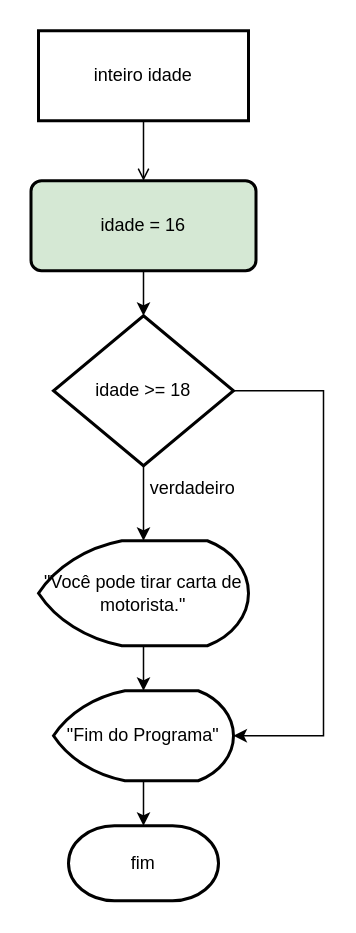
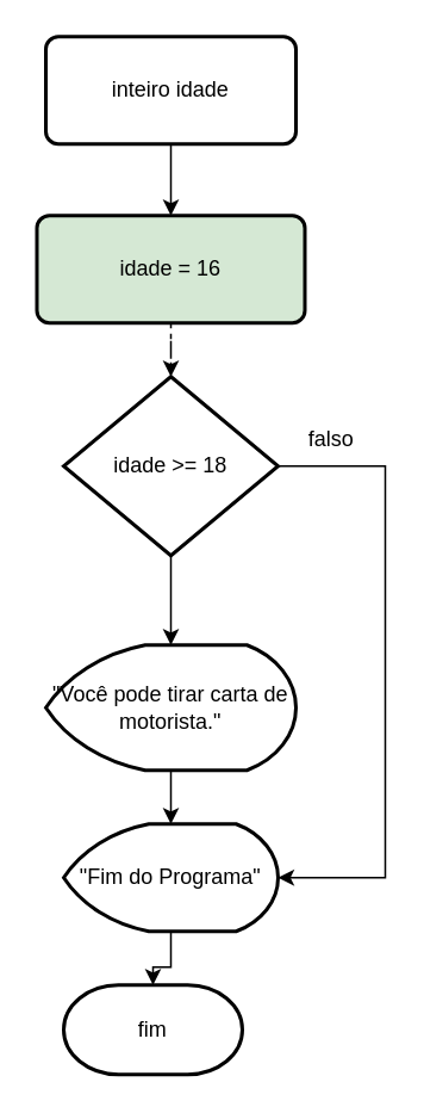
- <mxCell id="3" value="inteiro idade" style="whiteSpace=wrap;html=1;absoluteArcSize=1;arcSize=14;strokeWidth=2;rounded=0;" vertex="1" parent="1"><mxGeometry x="25" y="20" width="140" height="60" as="geometry" /></mxCell>
+ <mxCell id="3" value="inteiro idade" style="rounded=1;whiteSpace=wrap;html=1;absoluteArcSize=1;arcSize=14;strokeWidth=2;" vertex="1" parent="1"><mxGeometry x="25" y="20" width="140" height="60" as="geometry" /></mxCell>
- <mxCell id="2" value="" style="edgeStyle=orthogonalEdgeStyle;rounded=0;orthogonalLoop=1;jettySize=auto;html=1;endArrow=open;" edge="1" parent="1" source="3" target="4"><mxGeometry relative="1" as="geometry" /></mxCell>
+ <mxCell id="2" value="" style="edgeStyle=orthogonalEdgeStyle;rounded=0;orthogonalLoop=1;jettySize=auto;html=1;" edge="1" parent="1" source="3" target="4"><mxGeometry relative="1" as="geometry" /></mxCell>
- <mxCell id="7" style="edgeStyle=orthogonalEdgeStyle;rounded=0;orthogonalLoop=1;jettySize=auto;html=1;entryX=0.5;entryY=0;entryDx=0;entryDy=0;entryPerimeter=0;" edge="1" parent="1" source="4" target="6"><mxGeometry relative="1" as="geometry" /></mxCell>
+ <mxCell id="7" style="edgeStyle=orthogonalEdgeStyle;rounded=0;orthogonalLoop=1;jettySize=auto;html=1;entryX=0.5;entryY=0;entryDx=0;entryDy=0;entryPerimeter=0;dashed=1;" edge="1" parent="1" source="4" target="6"><mxGeometry relative="1" as="geometry" /></mxCell>
+ <mxCell id="15" value="falso" style="text;html=1;whiteSpace=wrap;strokeColor=none;fillColor=none;align=center;verticalAlign=middle;rounded=0;" vertex="1" parent="1"><mxGeometry x="155" y="230" width="60" height="30" as="geometry" /></mxCell>
- <mxCell id="10" value="verdadeiro" style="text;html=1;whiteSpace=wrap;strokeColor=none;fillColor=none;align=center;verticalAlign=middle;rounded=0;" vertex="1" parent="1"><mxGeometry x="98" y="310" width="60" height="30" as="geometry" /></mxCell>
- <mxCell id="13" value="fim" style="strokeWidth=2;html=1;shape=mxgraph.flowchart.terminator;whiteSpace=wrap;" vertex="1" parent="1"><mxGeometry x="45" y="550" width="100" height="50" as="geometry" /></mxCell>
+ <mxCell id="13" value="fim" style="strokeWidth=2;html=1;shape=mxgraph.flowchart.terminator;whiteSpace=wrap;" vertex="1" parent="1"><mxGeometry x="35" y="550" width="100" height="50" as="geometry" /></mxCell>
